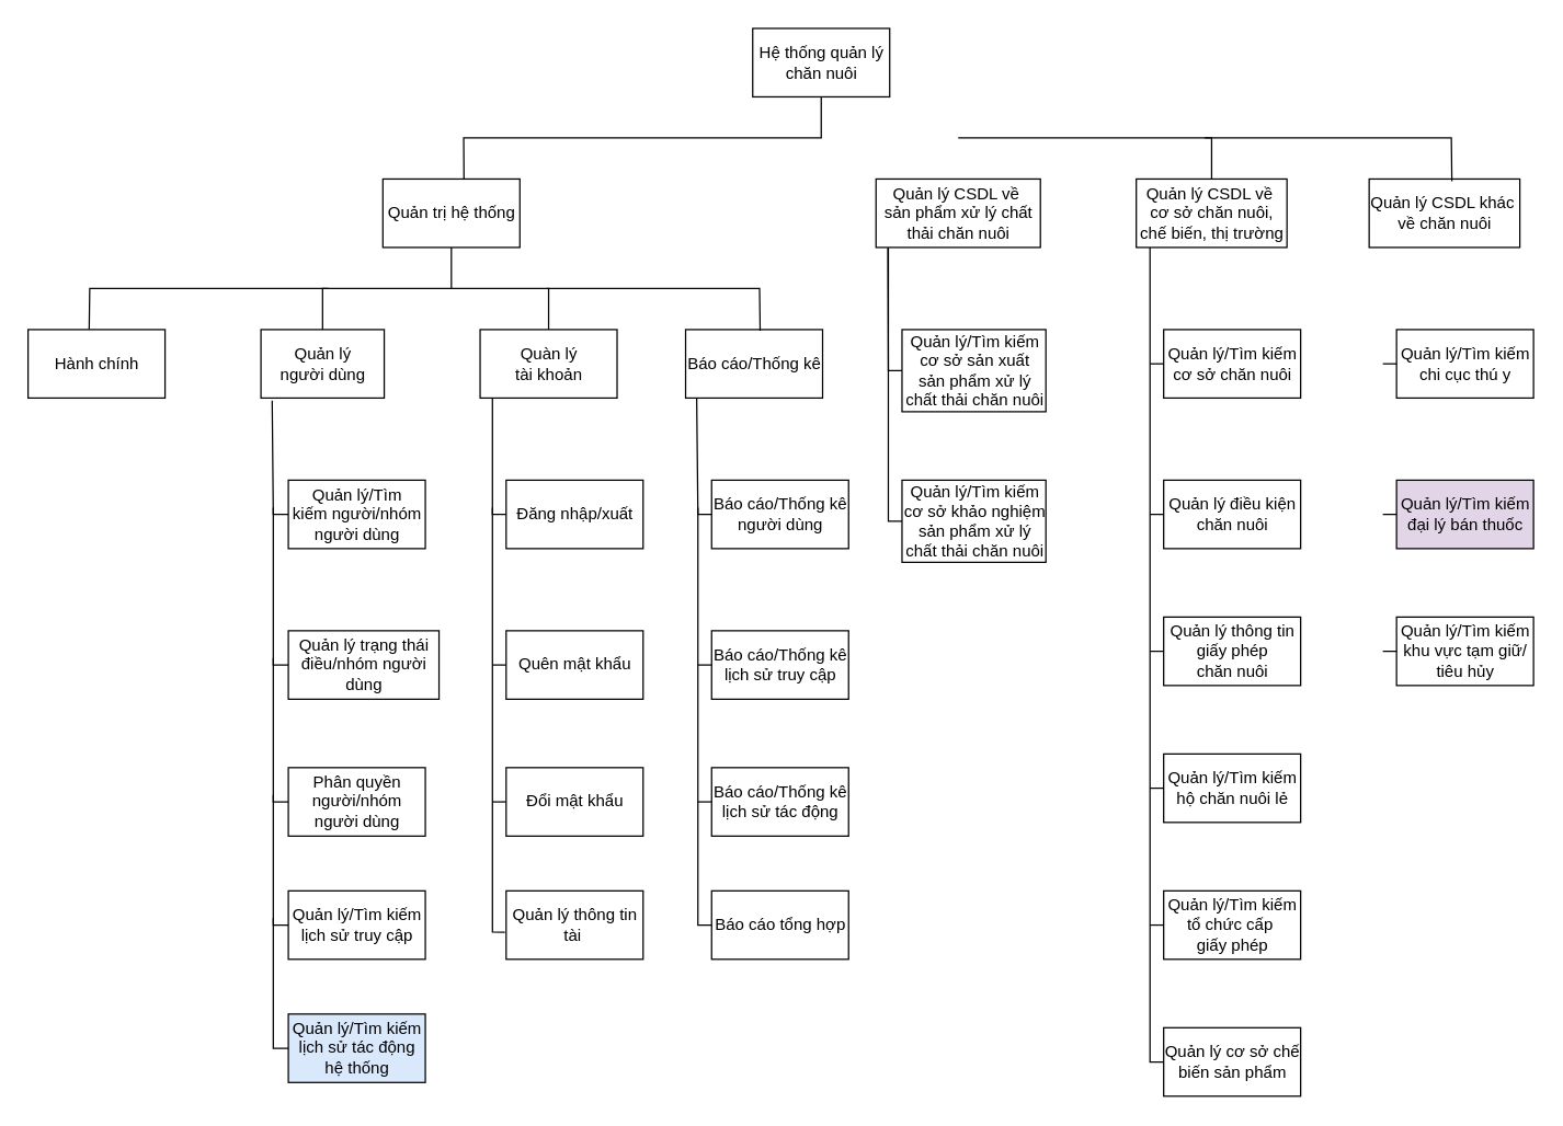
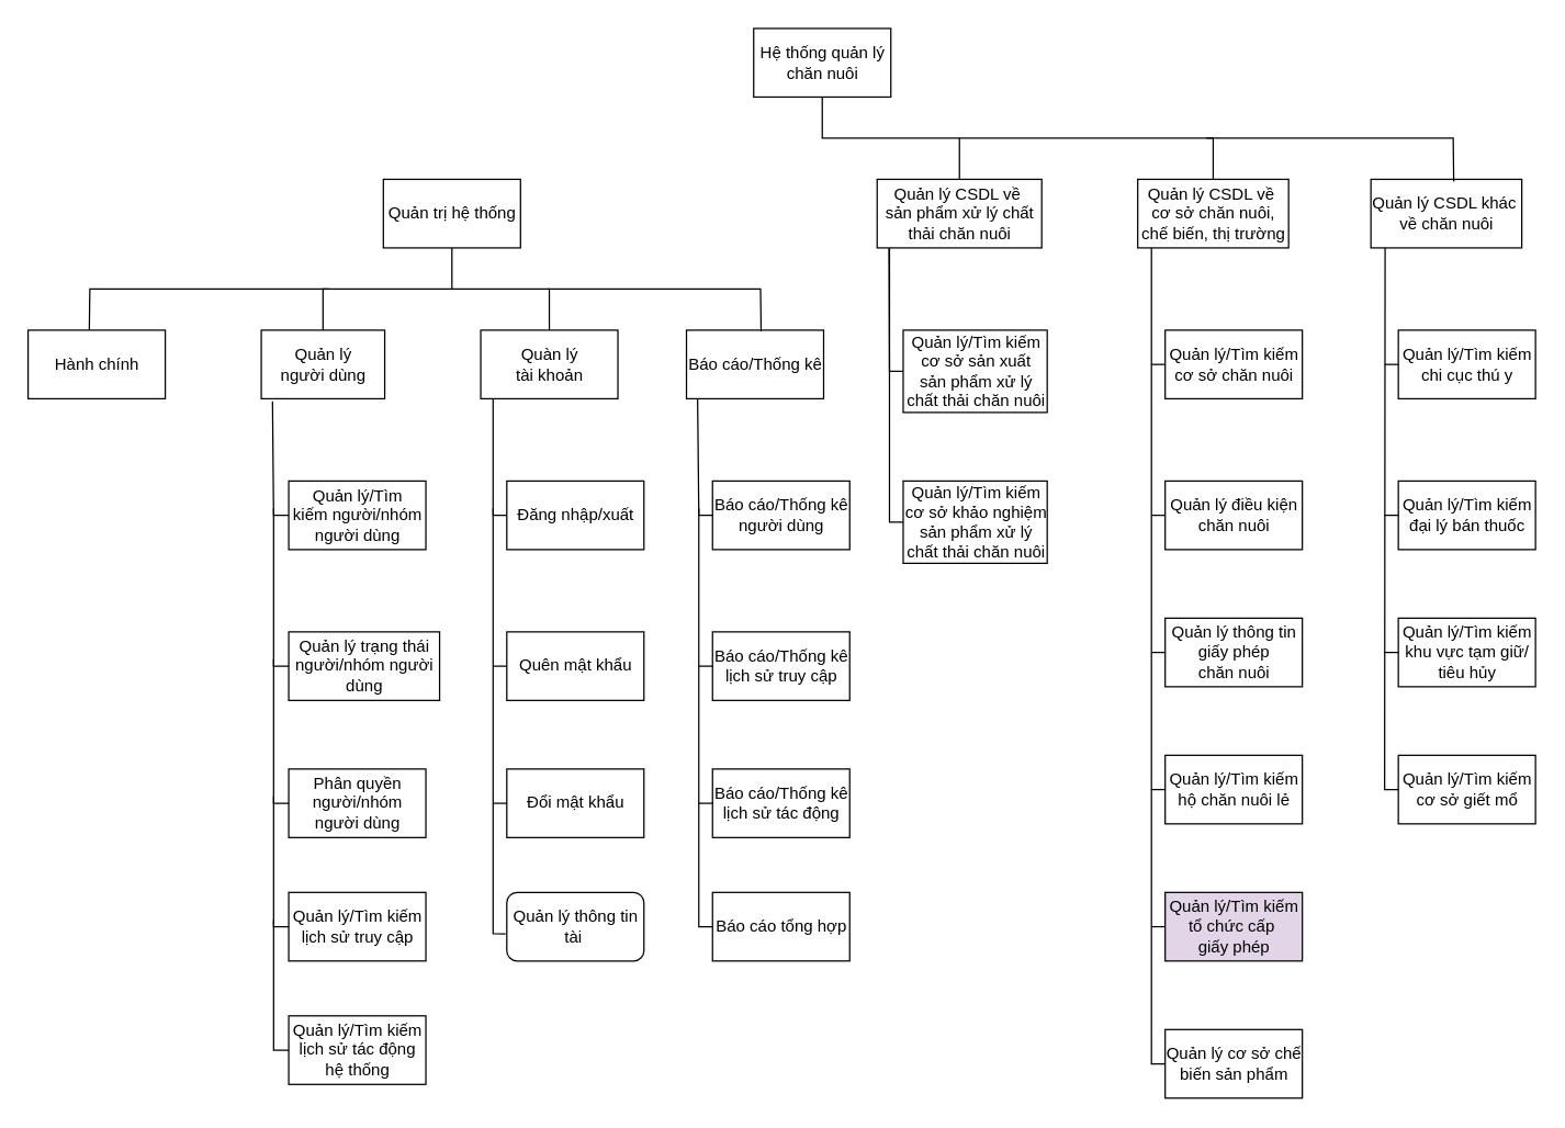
- <mxCell id="36" value="" style="endArrow=none;html=1;rounded=0;entryX=0.5;entryY=1;entryDx=0;entryDy=0;exitX=0.592;exitY=0.006;exitDx=0;exitDy=0;exitPerimeter=0;" edge="1" parent="1" source="6" target="2"><mxGeometry width="50" height="50" relative="1" as="geometry"><mxPoint x="479" y="440" as="sourcePoint" /><mxPoint x="529" y="390" as="targetPoint" /><Array as="points"><mxPoint x="338" y="100" /><mxPoint x="599" y="100" /></Array></mxGeometry></mxCell>
+ <mxCell id="37" value="" style="endArrow=none;html=1;rounded=0;entryX=0.5;entryY=1;entryDx=0;entryDy=0;exitX=0.5;exitY=0;exitDx=0;exitDy=0;" edge="1" parent="1" source="5" target="2"><mxGeometry width="50" height="50" relative="1" as="geometry"><mxPoint x="499" y="190" as="sourcePoint" /><mxPoint x="549" y="140" as="targetPoint" /><Array as="points"><mxPoint x="699" y="100" /><mxPoint x="599" y="100" /></Array></mxGeometry></mxCell>
- <mxCell id="8" value="Quản lý/Tìm kiếm&lt;br&gt;đại lý bán thuốc" style="html=1;dashed=0;whitespace=wrap;fillColor=#e1d5e7;" vertex="1" parent="1"><mxGeometry x="1019" y="350" width="100" height="50" as="geometry" /></mxCell>
+ <mxCell id="8" value="Quản lý/Tìm kiếm&lt;br&gt;đại lý bán thuốc" style="html=1;dashed=0;whitespace=wrap;" vertex="1" parent="1"><mxGeometry x="1019" y="350" width="100" height="50" as="geometry" /></mxCell>
+ <mxCell id="65" value="" style="endArrow=none;html=1;rounded=0;entryX=0.094;entryY=1;entryDx=0;entryDy=0;entryPerimeter=0;exitX=0;exitY=0.5;exitDx=0;exitDy=0;" edge="1" parent="1" source="35" target="3"><mxGeometry width="50" height="50" relative="1" as="geometry"><mxPoint x="1119" y="290" as="sourcePoint" /><mxPoint x="1169" y="240" as="targetPoint" /><Array as="points"><mxPoint x="1009" y="575" /></Array></mxGeometry></mxCell>
- <mxCell id="21" value="Quản lý trạng thái&lt;br&gt;điều/nhóm người&lt;br&gt;dùng" style="html=1;dashed=0;whitespace=wrap;" vertex="1" parent="1"><mxGeometry x="210" y="460" width="110" height="50" as="geometry" /></mxCell>
+ <mxCell id="21" value="Quản lý trạng thái&lt;br&gt;người/nhóm người&lt;br&gt;dùng" style="html=1;dashed=0;whitespace=wrap;" vertex="1" parent="1"><mxGeometry x="210" y="460" width="110" height="50" as="geometry" /></mxCell>
+ <mxCell id="35" value="Quản lý/Tìm kiếm&lt;br&gt;cơ sở giết mổ" style="html=1;dashed=0;whitespace=wrap;" vertex="1" parent="1"><mxGeometry x="1019" y="550" width="100" height="50" as="geometry" /></mxCell>
- <mxCell id="26" value="Quản lý thông tin&lt;br&gt;tài&amp;nbsp;" style="html=1;dashed=0;whitespace=wrap;" vertex="1" parent="1"><mxGeometry x="369" y="650" width="100" height="50" as="geometry" /></mxCell>
+ <mxCell id="26" value="Quản lý thông tin&lt;br&gt;tài&amp;nbsp;" style="html=1;dashed=0;whitespace=wrap;rounded=1;" vertex="1" parent="1"><mxGeometry x="369" y="650" width="100" height="50" as="geometry" /></mxCell>
- <mxCell id="32" value="Quản lý/Tìm kiếm&lt;br&gt;tổ chức cấp&amp;nbsp;&lt;br&gt;giấy phép" style="html=1;dashed=0;whitespace=wrap;" vertex="1" parent="1"><mxGeometry x="849" y="650" width="100" height="50" as="geometry" /></mxCell>
+ <mxCell id="32" value="Quản lý/Tìm kiếm&lt;br&gt;tổ chức cấp&amp;nbsp;&lt;br&gt;giấy phép" style="html=1;dashed=0;whitespace=wrap;fillColor=#e1d5e7;" vertex="1" parent="1"><mxGeometry x="849" y="650" width="100" height="50" as="geometry" /></mxCell>
- <mxCell id="22" value="Quản lý/Tìm kiếm&lt;br&gt;lịch sử tác động&lt;br&gt;hệ thống" style="html=1;dashed=0;whitespace=wrap;fillColor=#dae8fc;" vertex="1" parent="1"><mxGeometry x="210" y="740" width="100" height="50" as="geometry" /></mxCell>
+ <mxCell id="22" value="Quản lý/Tìm kiếm&lt;br&gt;lịch sử tác động&lt;br&gt;hệ thống" style="html=1;dashed=0;whitespace=wrap;" vertex="1" parent="1"><mxGeometry x="210" y="740" width="100" height="50" as="geometry" /></mxCell>
